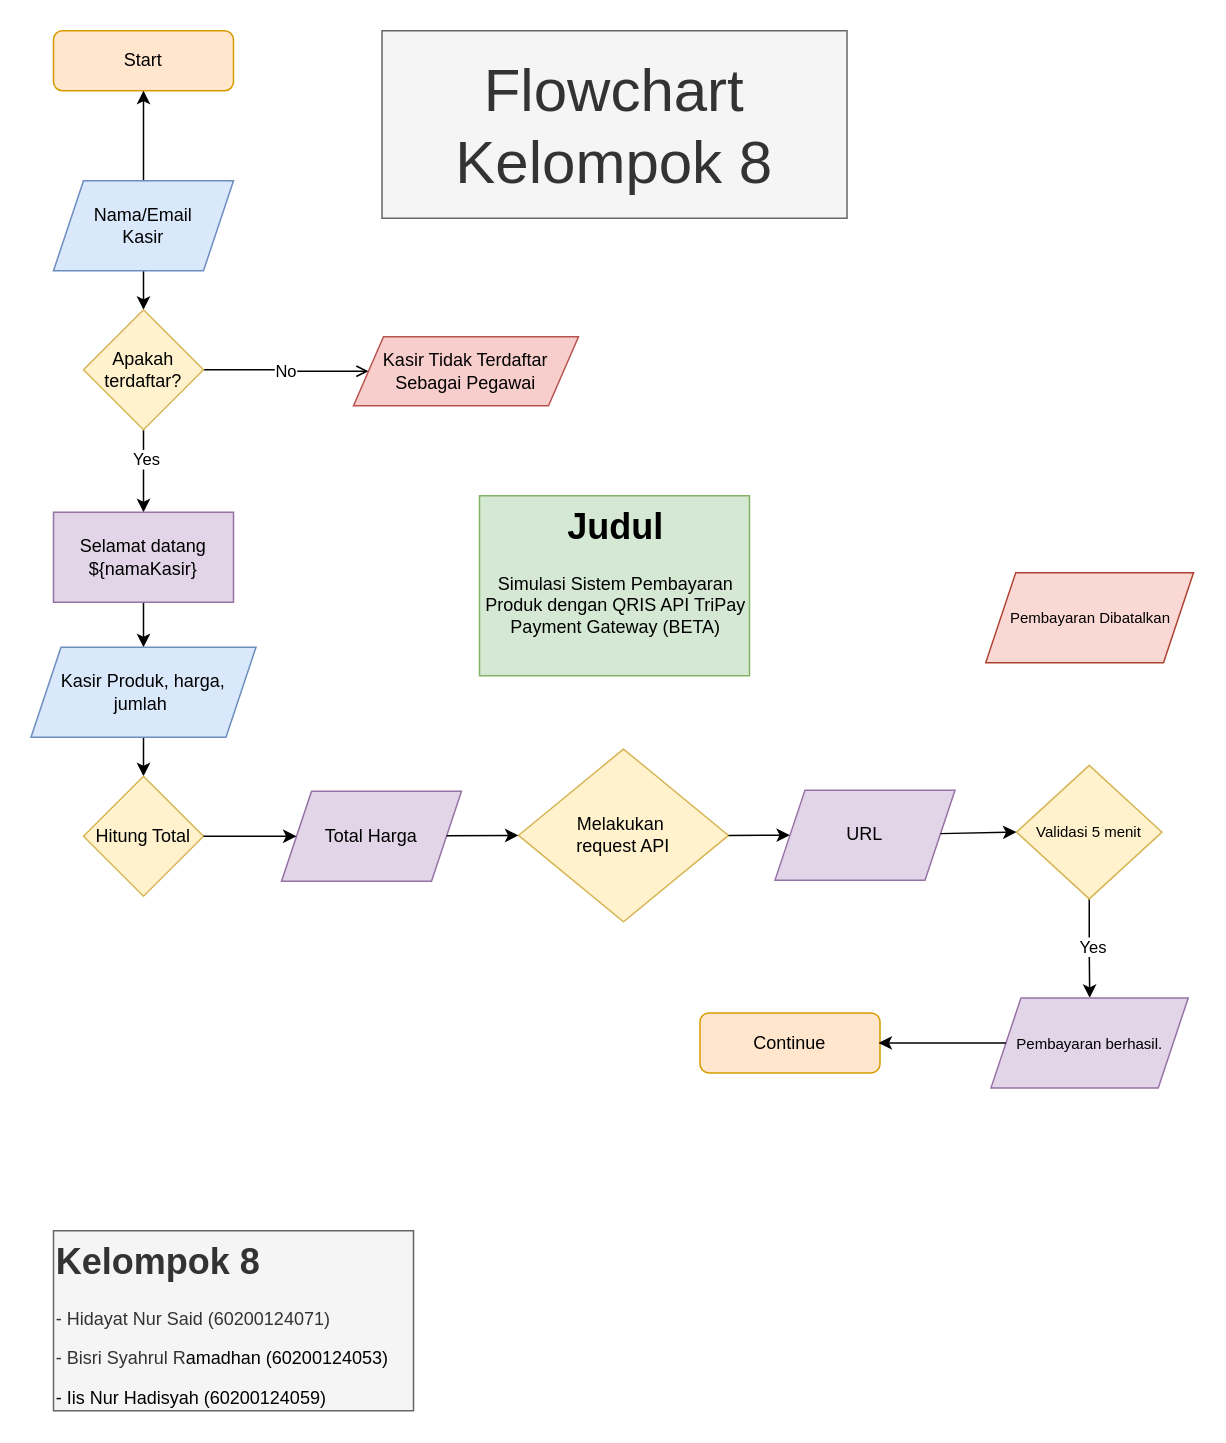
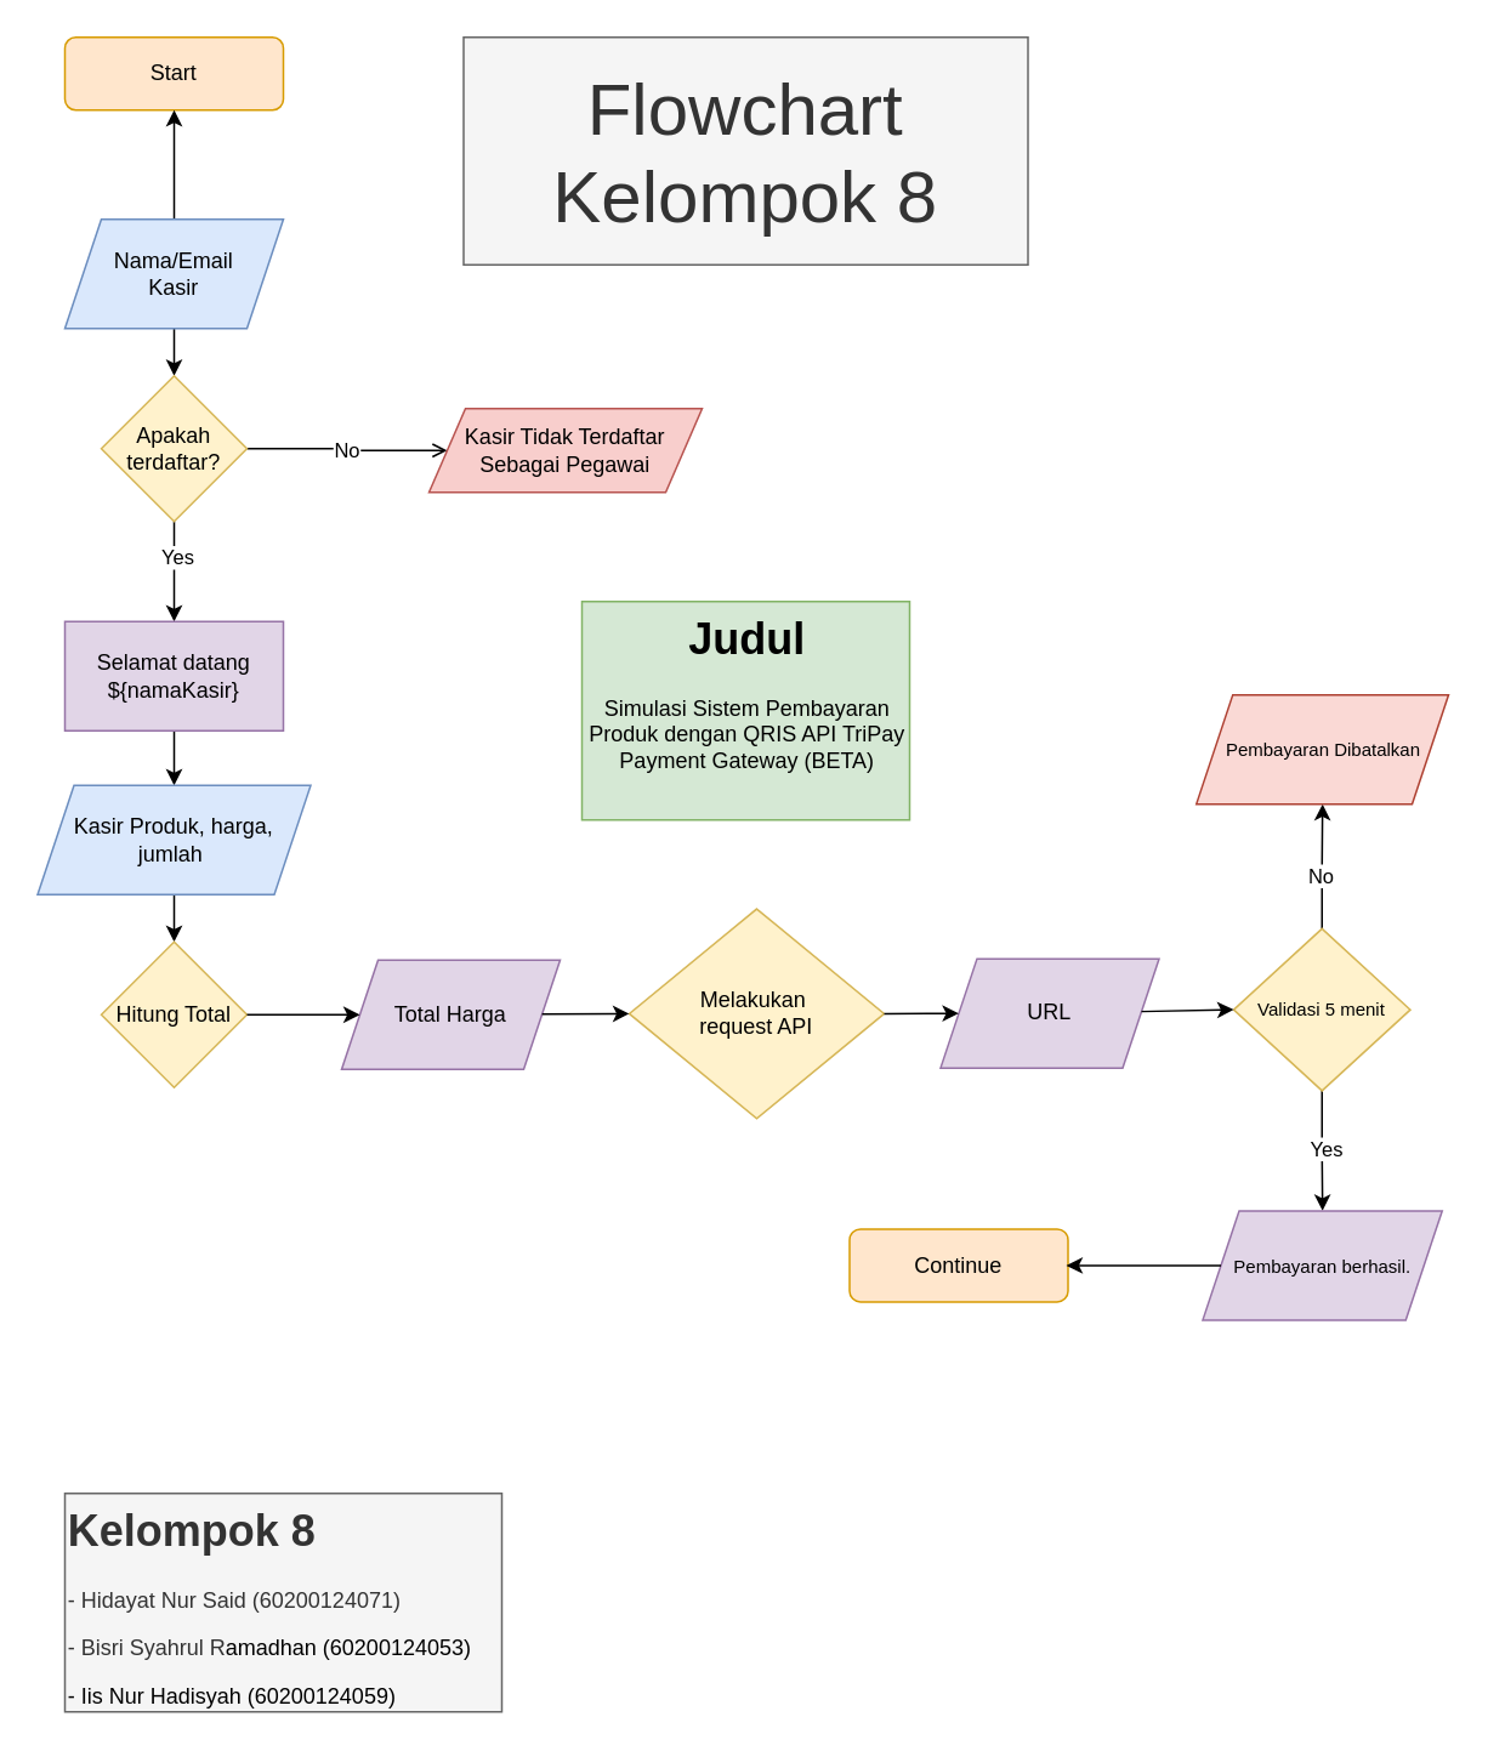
+ <mxCell id="21" value="" style="edgeStyle=orthogonalEdgeStyle;rounded=0;orthogonalLoop=1;jettySize=auto;html=1;" parent="1" source="25" target="26" edge="1"><mxGeometry relative="1" as="geometry" /></mxCell>
+ <mxCell id="22" value="No" style="edgeLabel;html=1;align=center;verticalAlign=middle;resizable=0;points=[];" parent="21" vertex="1" connectable="0"><mxGeometry x="-0.152" y="1" relative="1" as="geometry"><mxPoint as="offset" /></mxGeometry></mxCell>
